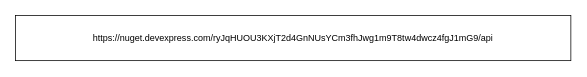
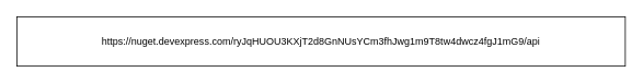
- <mxCell id="2" value="https://nuget.devexpress.com/ryJqHUOU3KXjT2d4GnNUsYCm3fhJwg1m9T8tw4dwcz4fgJ1mG9/api" style="rounded=0;whiteSpace=wrap;html=1;" vertex="1" parent="1"><mxGeometry x="20" y="20" width="740" height="60" as="geometry" /></mxCell>
+ <mxCell id="2" value="https://nuget.devexpress.com/ryJqHUOU3KXjT2d8GnNUsYCm3fhJwg1m9T8tw4dwcz4fgJ1mG9/api" style="rounded=0;whiteSpace=wrap;html=1;" vertex="1" parent="1"><mxGeometry x="20" y="20" width="740" height="60" as="geometry" /></mxCell>
